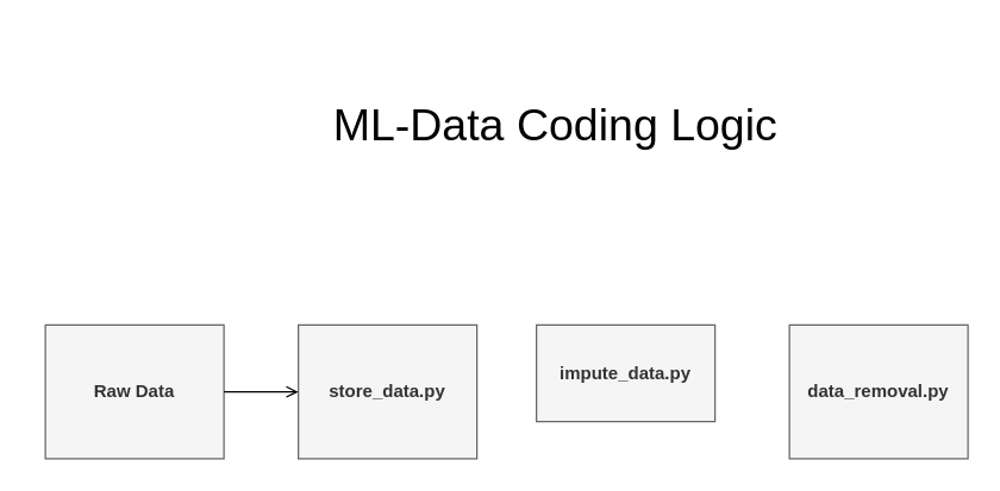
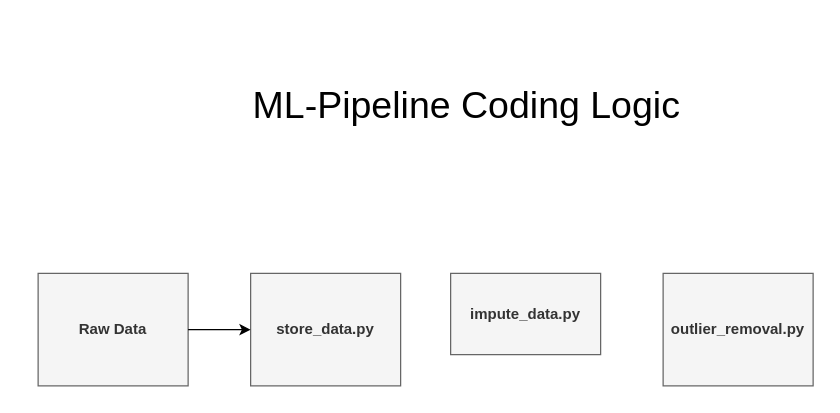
- <mxCell id="6" value="&lt;font style=&quot;font-size: 30px;&quot;&gt;ML-Data Coding Logic&lt;/font&gt;" style="text;strokeColor=none;align=center;fillColor=none;html=1;verticalAlign=middle;whiteSpace=wrap;rounded=0;" vertex="1" parent="1"><mxGeometry x="186" y="63" width="374" height="40" as="geometry" /></mxCell>
+ <mxCell id="6" value="&lt;font style=&quot;font-size: 30px;&quot;&gt;ML-Pipeline Coding Logic&lt;/font&gt;" style="text;strokeColor=none;align=center;fillColor=none;html=1;verticalAlign=middle;whiteSpace=wrap;rounded=0;" vertex="1" parent="1"><mxGeometry x="186" y="63" width="374" height="40" as="geometry" /></mxCell>
- <mxCell id="4" value="" style="endArrow=open;html=1;rounded=0;exitX=1;exitY=0.5;exitDx=0;exitDy=0;entryX=0;entryY=0.5;entryDx=0;entryDy=0;" edge="1" parent="1" source="2" target="3"><mxGeometry width="50" height="50" relative="1" as="geometry"><mxPoint x="190" y="298" as="sourcePoint" /><mxPoint x="240" y="248" as="targetPoint" /></mxGeometry></mxCell>
+ <mxCell id="4" value="" style="endArrow=classic;html=1;rounded=0;exitX=1;exitY=0.5;exitDx=0;exitDy=0;entryX=0;entryY=0.5;entryDx=0;entryDy=0;" edge="1" parent="1" source="2" target="3"><mxGeometry width="50" height="50" relative="1" as="geometry"><mxPoint x="190" y="298" as="sourcePoint" /><mxPoint x="240" y="248" as="targetPoint" /></mxGeometry></mxCell>
- <mxCell id="8" value="&lt;b&gt;data_removal.py&lt;/b&gt;" style="rounded=0;whiteSpace=wrap;html=1;fillColor=#f5f5f5;fontColor=#333333;strokeColor=#666666;" vertex="1" parent="1"><mxGeometry x="530" y="218" width="120" height="90" as="geometry" /></mxCell>
+ <mxCell id="8" value="&lt;b&gt;outlier_removal.py&lt;/b&gt;" style="rounded=0;whiteSpace=wrap;html=1;fillColor=#f5f5f5;fontColor=#333333;strokeColor=#666666;" vertex="1" parent="1"><mxGeometry x="530" y="218" width="120" height="90" as="geometry" /></mxCell>
